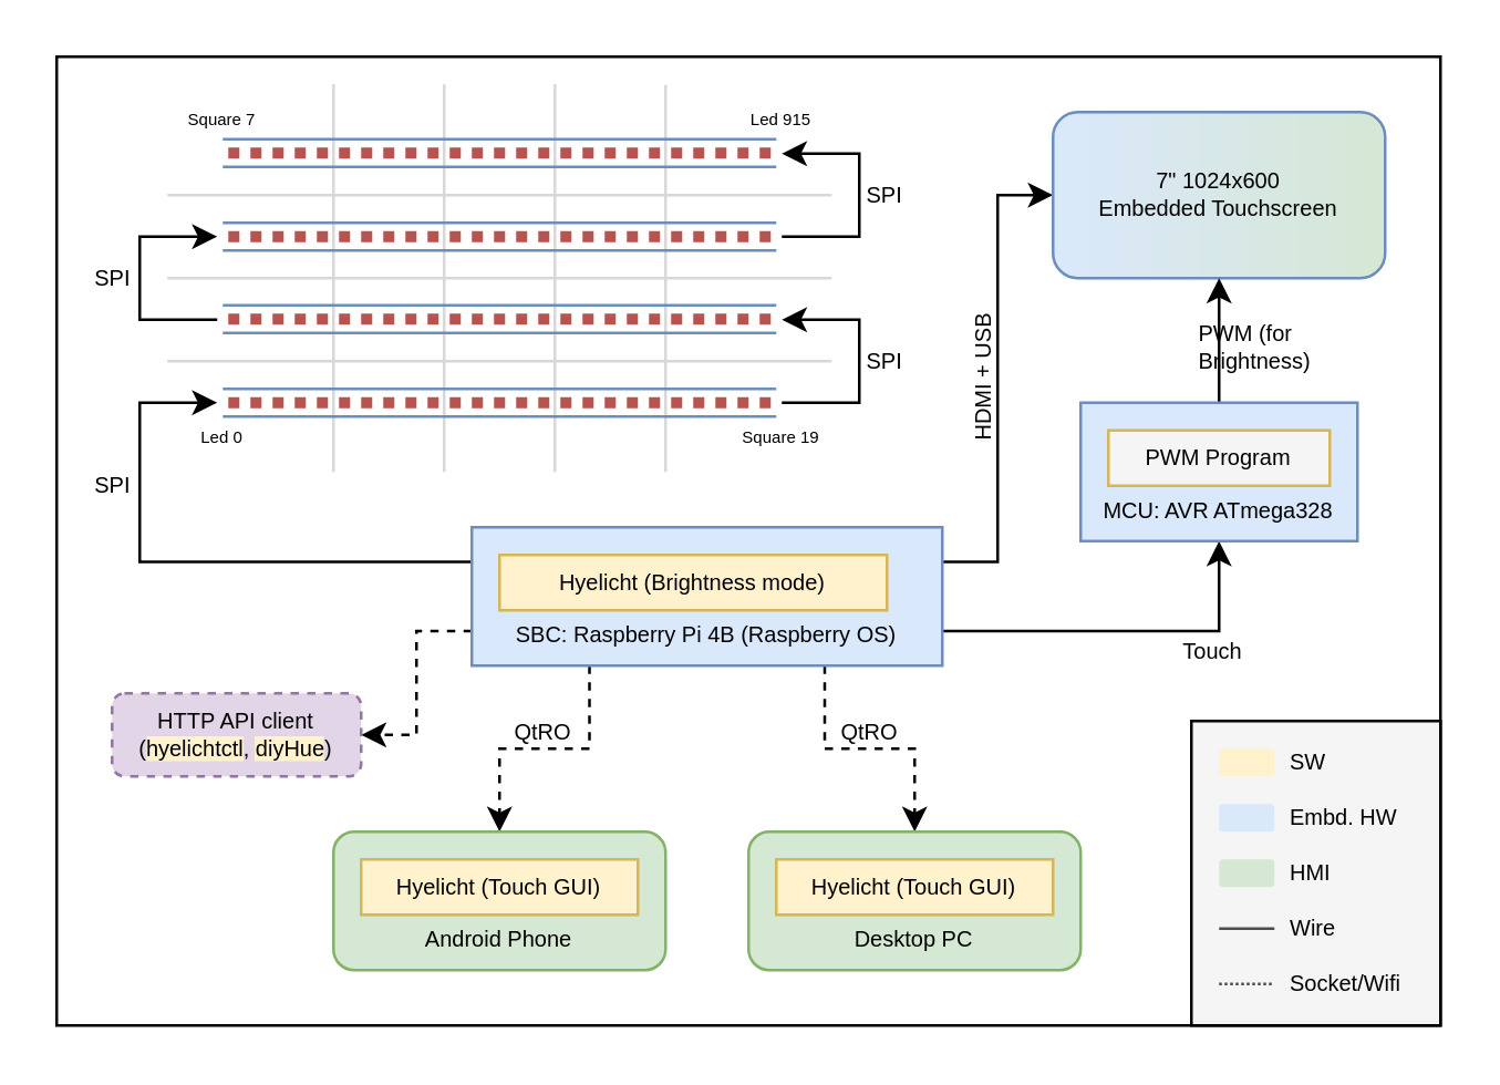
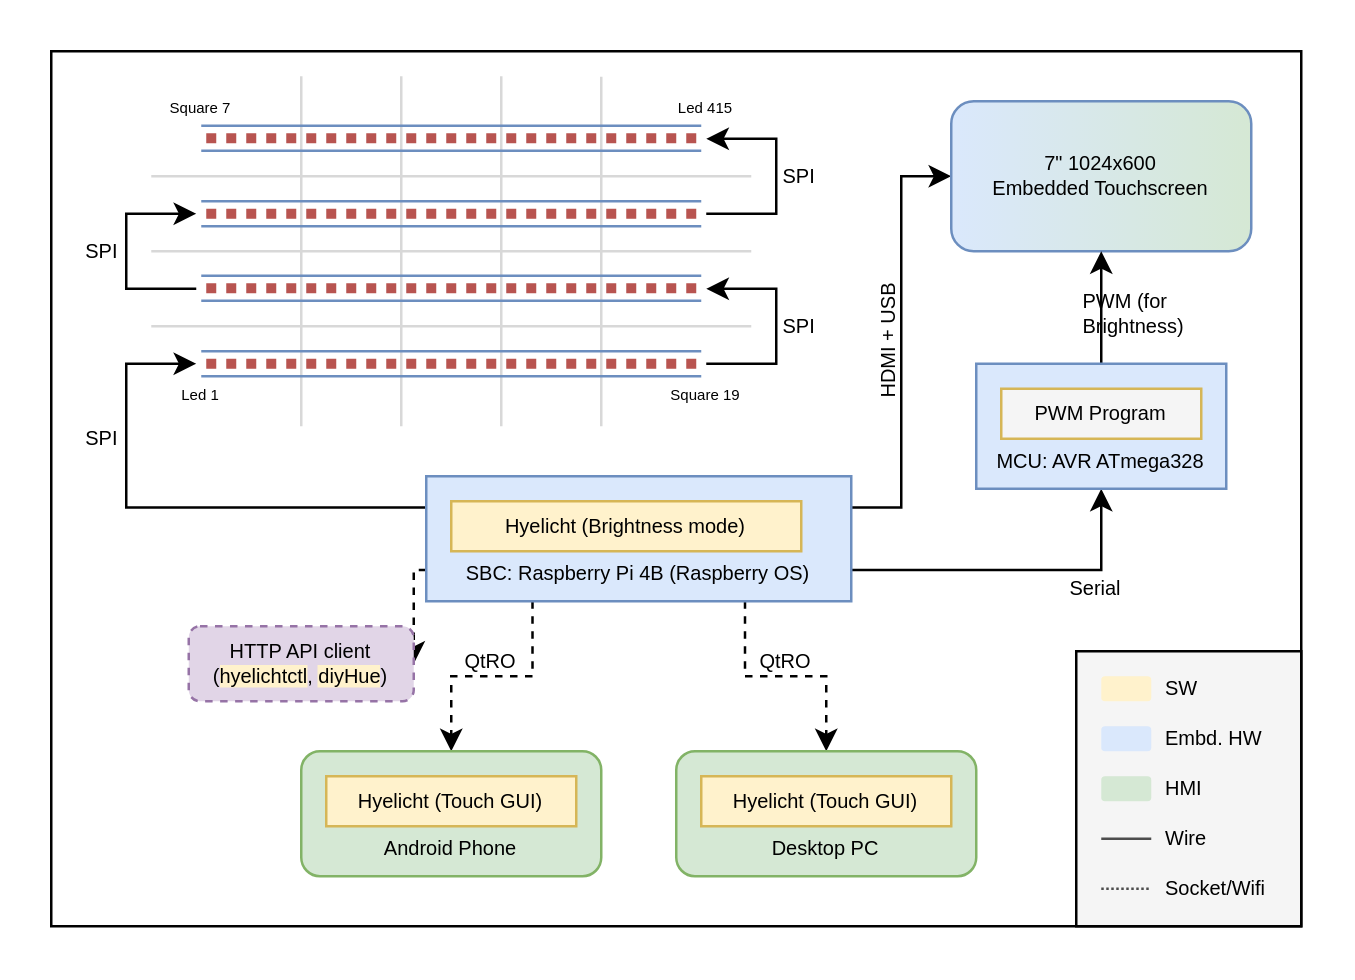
- <mxCell id="25" value="Led 915" style="text;html=1;strokeColor=none;fillColor=none;align=center;verticalAlign=middle;whiteSpace=wrap;rounded=0;fontSize=6;" parent="1" vertex="1"><mxGeometry x="262" y="38" width="40" height="10" as="geometry" /></mxCell>
+ <mxCell id="25" value="Led 415" style="text;html=1;strokeColor=none;fillColor=none;align=center;verticalAlign=middle;whiteSpace=wrap;rounded=0;fontSize=6;" parent="1" vertex="1"><mxGeometry x="262" y="38" width="40" height="10" as="geometry" /></mxCell>
- <mxCell id="24" value="Led 0" style="text;html=1;strokeColor=none;fillColor=none;align=center;verticalAlign=middle;whiteSpace=wrap;rounded=0;fontSize=6;" parent="1" vertex="1"><mxGeometry x="60" y="153" width="40" height="10" as="geometry" /></mxCell>
+ <mxCell id="24" value="Led 1" style="text;html=1;strokeColor=none;fillColor=none;align=center;verticalAlign=middle;whiteSpace=wrap;rounded=0;fontSize=6;" parent="1" vertex="1"><mxGeometry x="60" y="153" width="40" height="10" as="geometry" /></mxCell>
- <mxCell id="42" value="Touch" style="text;html=1;strokeColor=none;fillColor=none;align=center;verticalAlign=middle;whiteSpace=wrap;rounded=0;fontSize=8;" parent="1" vertex="1"><mxGeometry x="423" y="230" width="30" height="10" as="geometry" /></mxCell>
+ <mxCell id="42" value="Serial" style="text;html=1;strokeColor=none;fillColor=none;align=center;verticalAlign=middle;whiteSpace=wrap;rounded=0;fontSize=8;" parent="1" vertex="1"><mxGeometry x="423" y="230" width="30" height="10" as="geometry" /></mxCell>
- <mxCell id="47" value="&lt;div&gt;HTTP API client&lt;/div&gt;&lt;div&gt;(&lt;span style=&quot;background-color: rgb(255 , 242 , 204)&quot;&gt;hyelichtctl&lt;/span&gt;, &lt;span style=&quot;background-color: rgb(255 , 242 , 204)&quot;&gt;diyHue&lt;/span&gt;)&lt;br&gt;&lt;/div&gt;" style="rounded=1;whiteSpace=wrap;html=1;fontSize=8;fillColor=#e1d5e7;strokeColor=#9673a6;dashed=1;" parent="1" vertex="1"><mxGeometry x="40" y="250" width="90" height="30" as="geometry" /></mxCell>
+ <mxCell id="47" value="&lt;div&gt;HTTP API client&lt;/div&gt;&lt;div&gt;(&lt;span style=&quot;background-color: rgb(255 , 242 , 204)&quot;&gt;hyelichtctl&lt;/span&gt;, &lt;span style=&quot;background-color: rgb(255 , 242 , 204)&quot;&gt;diyHue&lt;/span&gt;)&lt;br&gt;&lt;/div&gt;" style="rounded=1;whiteSpace=wrap;html=1;fontSize=8;fillColor=#e1d5e7;strokeColor=#9673a6;dashed=1;" parent="1" vertex="1"><mxGeometry x="75" y="250" width="90" height="30" as="geometry" /></mxCell>
